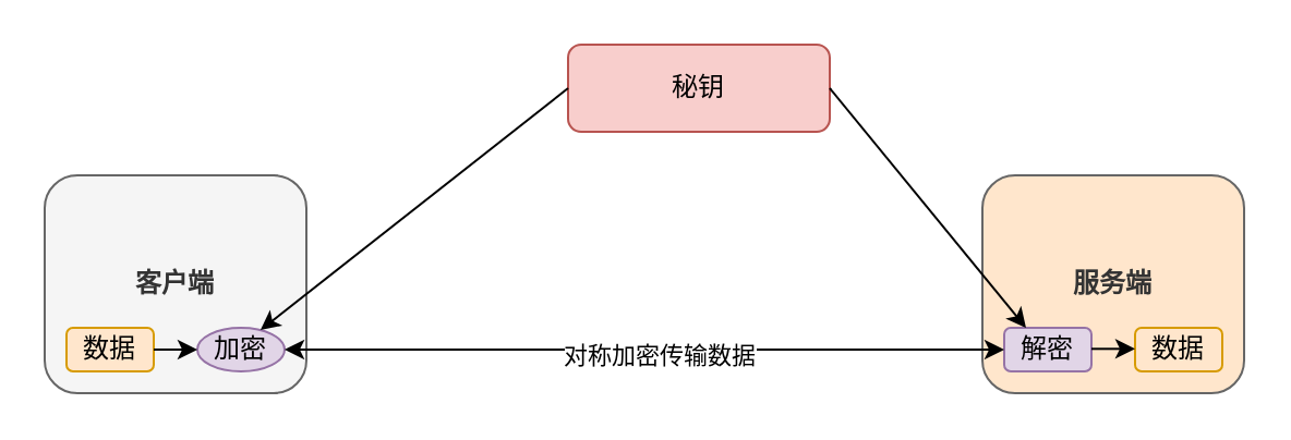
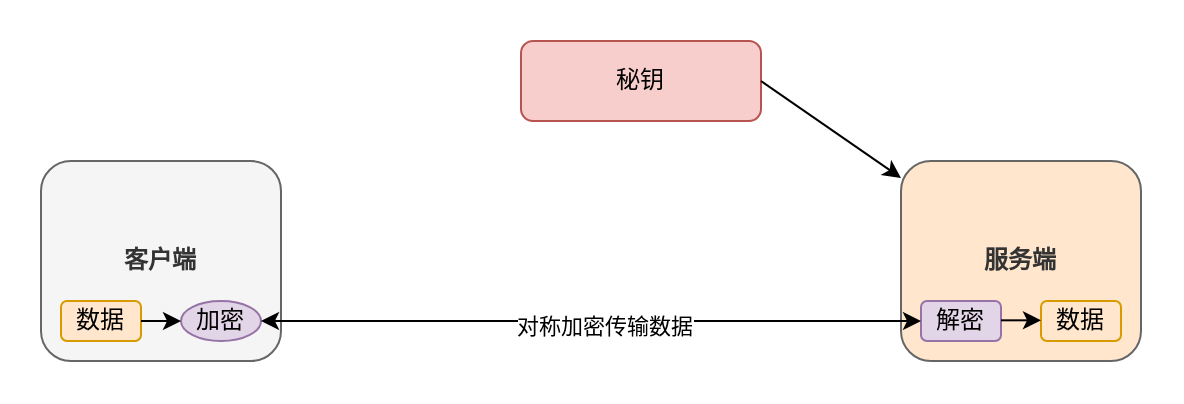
- <mxCell id="14" value="" style="endArrow=classic;html=1;exitX=1;exitY=0.5;exitDx=0;exitDy=0;entryX=0.25;entryY=0;entryDx=0;entryDy=0;" edge="1" parent="1" source="12" target="5"><mxGeometry width="50" height="50" relative="1" as="geometry"><mxPoint x="380" y="100" as="sourcePoint" /><mxPoint x="430" y="50" as="targetPoint" /></mxGeometry></mxCell>
+ <mxCell id="14" value="" style="endArrow=classic;html=1;exitX=1;exitY=0.5;exitDx=0;exitDy=0;" edge="1" parent="1" source="12" target="3"><mxGeometry width="50" height="50" relative="1" as="geometry"><mxPoint x="380" y="100" as="sourcePoint" /><mxPoint x="430" y="50" as="targetPoint" /></mxGeometry></mxCell>
- <mxCell id="13" value="" style="endArrow=classic;html=1;exitX=0;exitY=0.5;exitDx=0;exitDy=0;entryX=0.75;entryY=0;entryDx=0;entryDy=0;" edge="1" parent="1" source="12" target="7"><mxGeometry width="50" height="50" relative="1" as="geometry"><mxPoint x="190" y="90" as="sourcePoint" /><mxPoint x="240" y="40" as="targetPoint" /></mxGeometry></mxCell>
